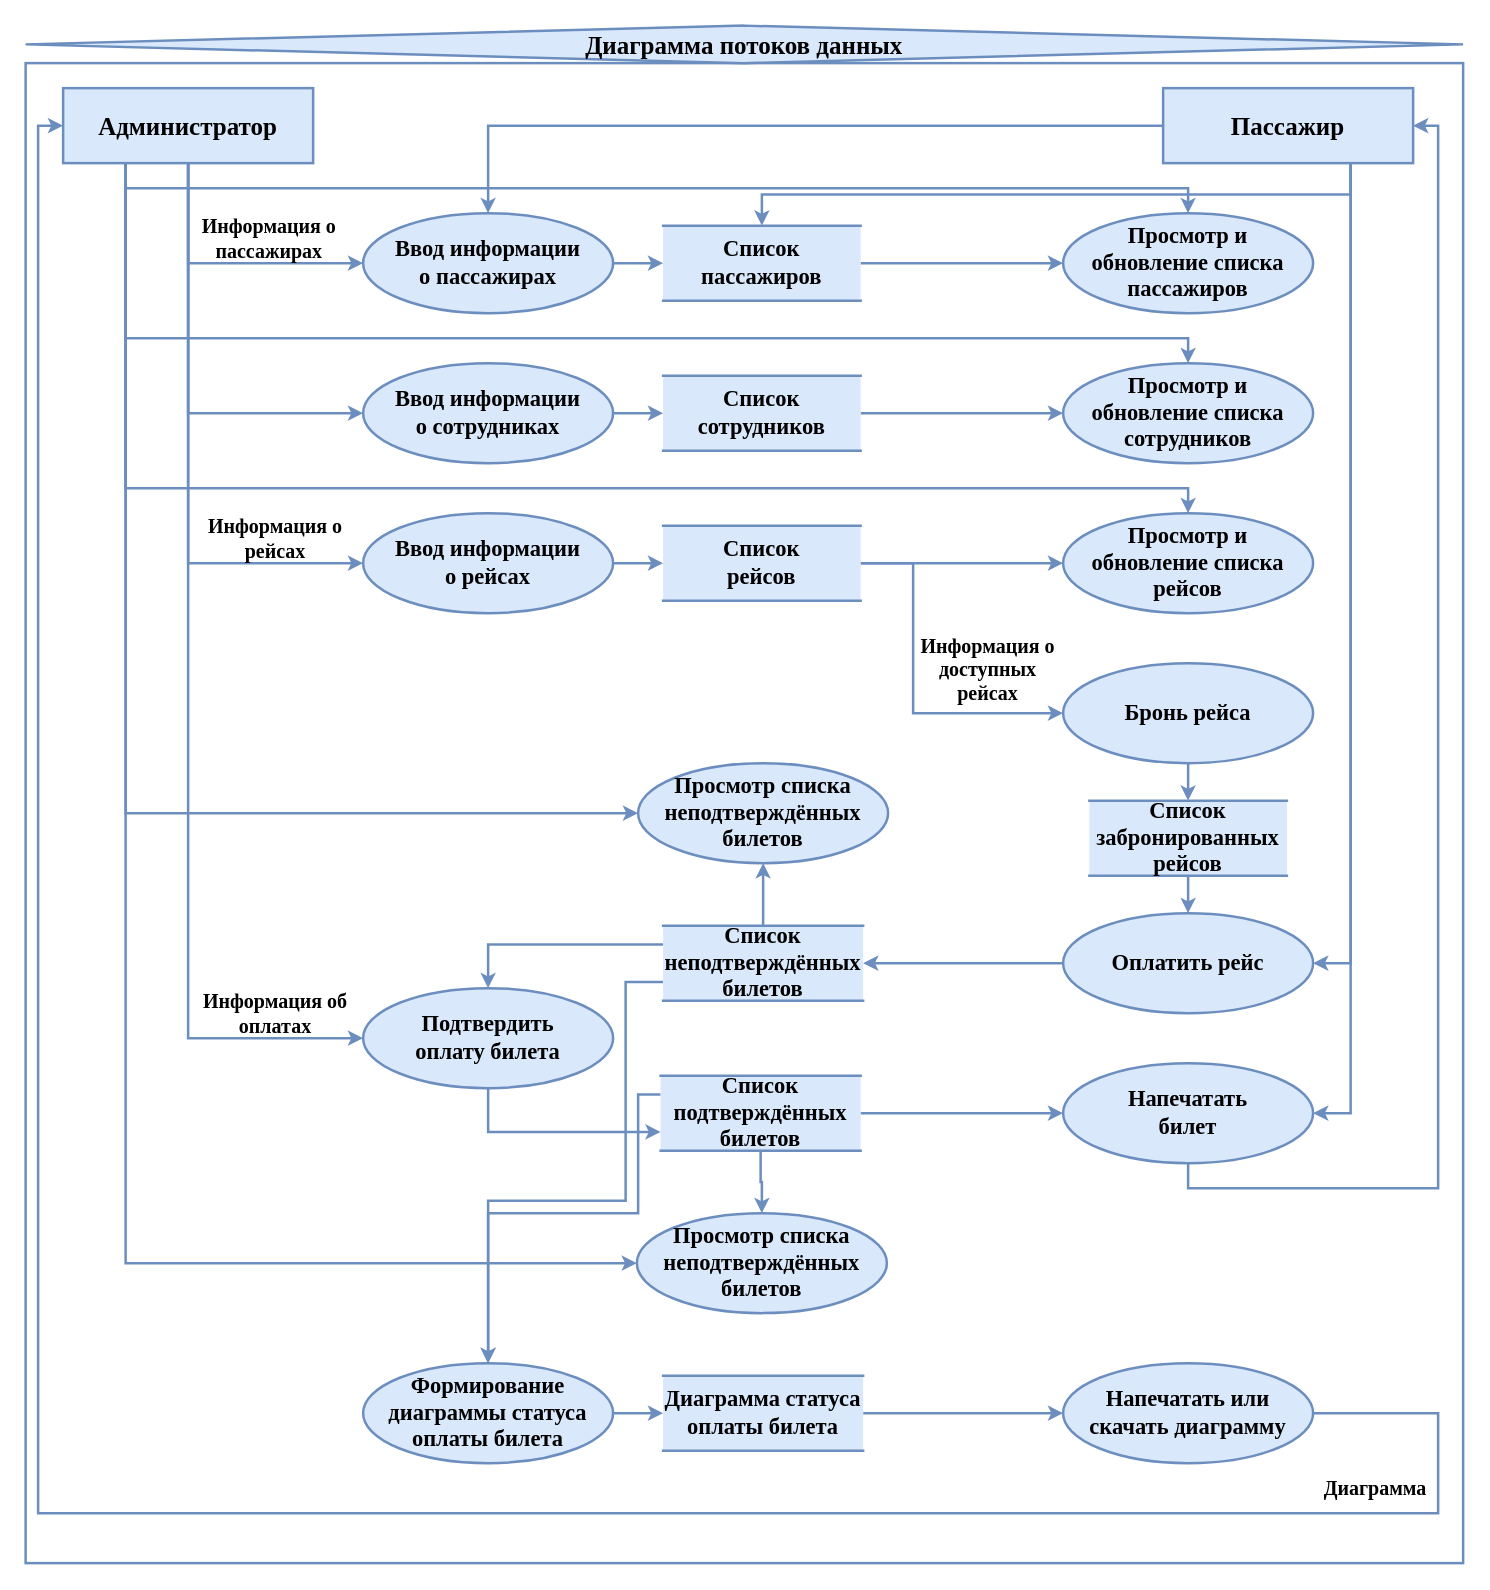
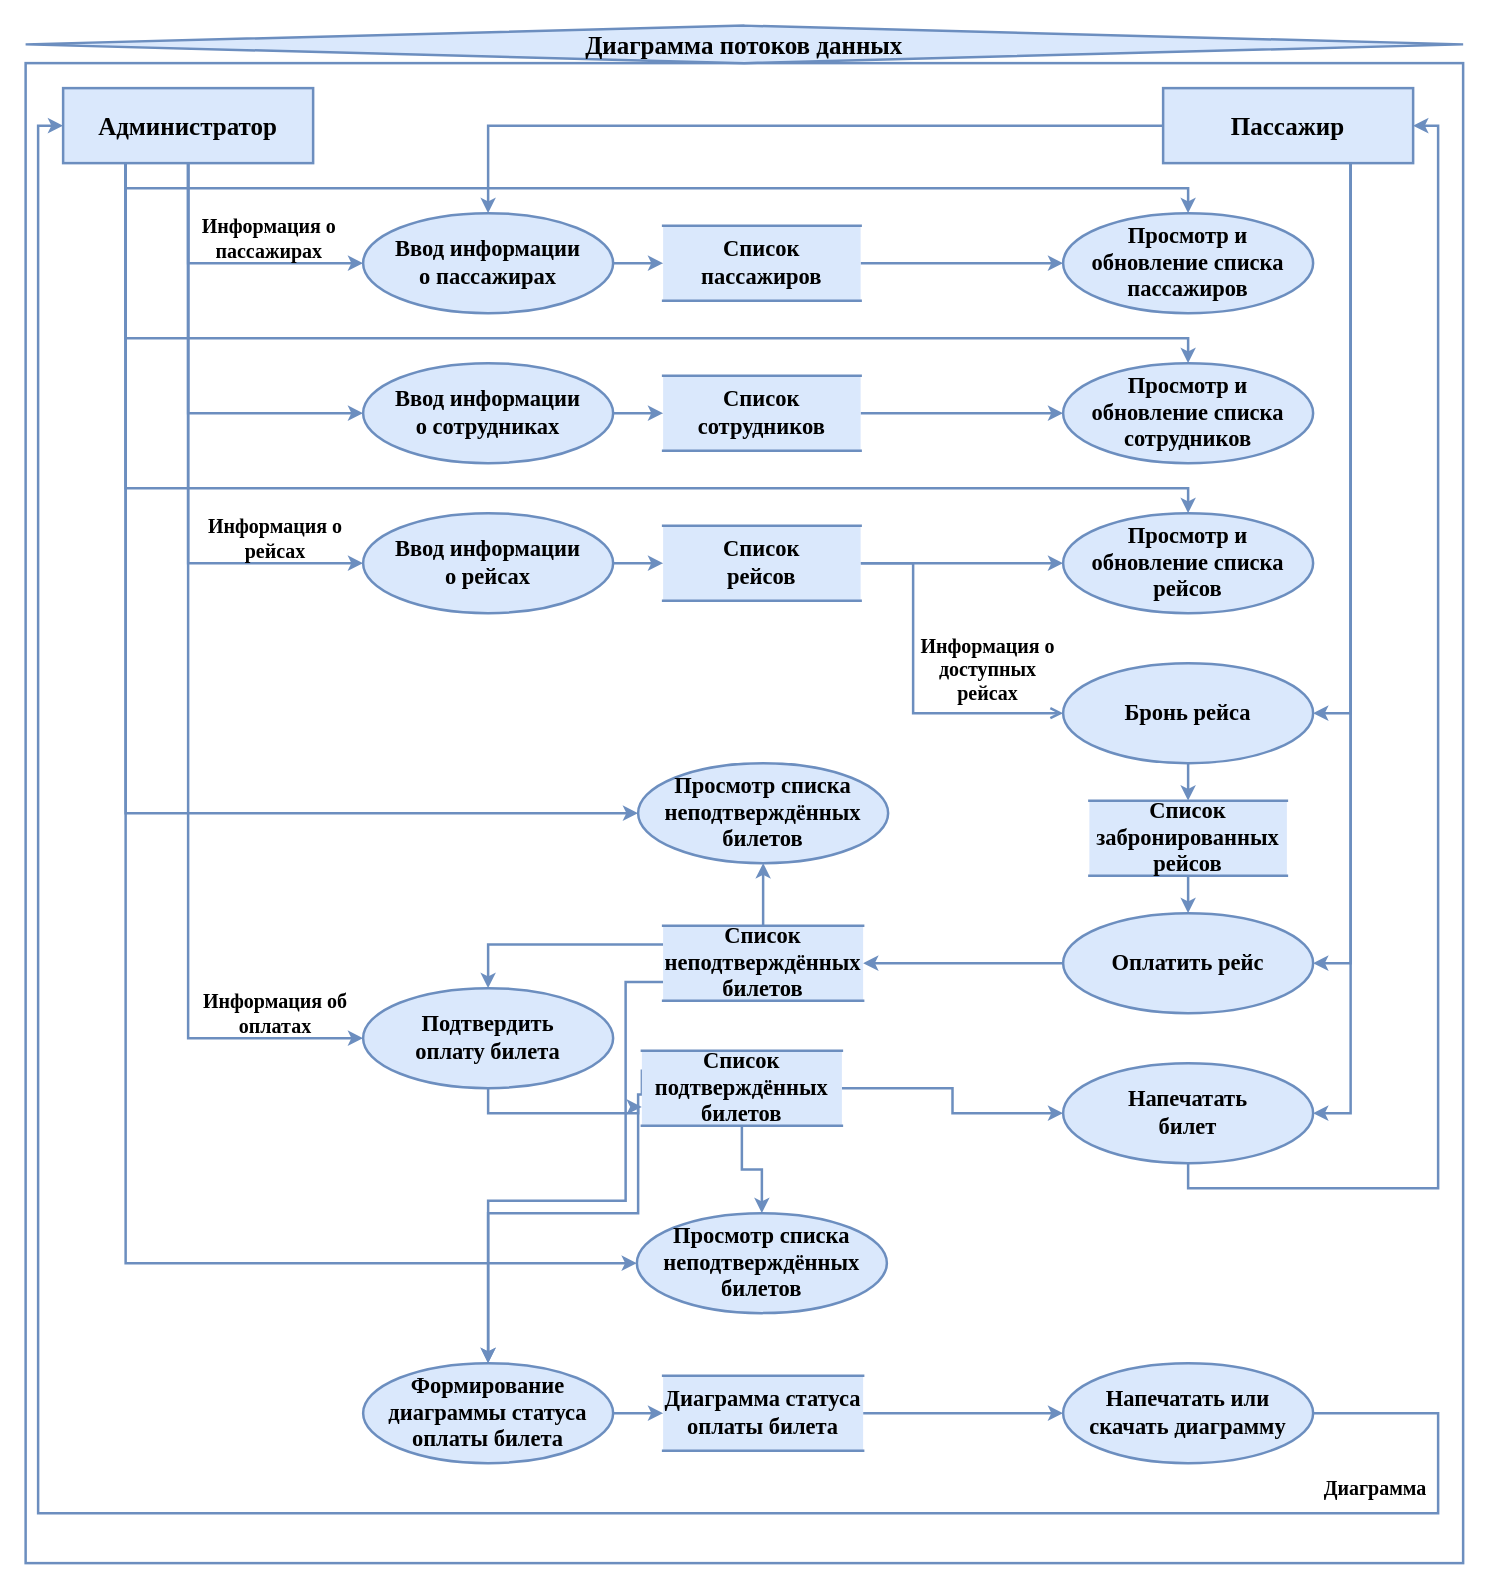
- <mxCell id="13" style="edgeStyle=orthogonalEdgeStyle;rounded=0;orthogonalLoop=1;jettySize=auto;html=1;exitX=0.75;exitY=1;exitDx=0;exitDy=0;fillColor=#dae8fc;strokeColor=#6c8ebf;strokeWidth=2;" edge="1" parent="1" source="17" target="27"><mxGeometry relative="1" as="geometry" /></mxCell>
+ <mxCell id="13" style="edgeStyle=orthogonalEdgeStyle;rounded=0;orthogonalLoop=1;jettySize=auto;html=1;exitX=0.75;exitY=1;exitDx=0;exitDy=0;entryX=1;entryY=0.5;entryDx=0;entryDy=0;fillColor=#dae8fc;strokeColor=#6c8ebf;strokeWidth=2;" edge="1" parent="1" source="17" target="37"><mxGeometry relative="1" as="geometry" /></mxCell>
- <mxCell id="34" style="edgeStyle=orthogonalEdgeStyle;rounded=0;orthogonalLoop=1;jettySize=auto;html=1;exitX=1;exitY=0.5;exitDx=0;exitDy=0;entryX=0;entryY=0.5;entryDx=0;entryDy=0;fillColor=#dae8fc;strokeColor=#6c8ebf;strokeWidth=2;" edge="1" parent="1" source="35" target="37"><mxGeometry relative="1" as="geometry"><Array as="points"><mxPoint x="730" y="450" /><mxPoint x="730" y="570" /></Array></mxGeometry></mxCell>
+ <mxCell id="34" style="edgeStyle=orthogonalEdgeStyle;rounded=0;orthogonalLoop=1;jettySize=auto;html=1;exitX=1;exitY=0.5;exitDx=0;exitDy=0;entryX=0;entryY=0.5;entryDx=0;entryDy=0;fillColor=#dae8fc;strokeColor=#6c8ebf;strokeWidth=2;endArrow=open;" edge="1" parent="1" source="35" target="37"><mxGeometry relative="1" as="geometry"><Array as="points"><mxPoint x="730" y="450" /><mxPoint x="730" y="570" /></Array></mxGeometry></mxCell>
- <mxCell id="53" value="Список&lt;div&gt;подтверждённых&lt;/div&gt;&lt;div&gt;билетов&lt;/div&gt;" style="shape=partialRectangle;whiteSpace=wrap;html=1;left=0;right=0;fillColor=#dae8fc;fontStyle=1;fontFamily=Times New Roman;fontSize=18;strokeColor=#6c8ebf;strokeWidth=2;" vertex="1" parent="1"><mxGeometry x="528" y="860" width="160" height="60" as="geometry" /></mxCell>
+ <mxCell id="53" value="Список&lt;div&gt;подтверждённых&lt;/div&gt;&lt;div&gt;билетов&lt;/div&gt;" style="shape=partialRectangle;whiteSpace=wrap;html=1;left=0;right=0;fillColor=#dae8fc;fontStyle=1;fontFamily=Times New Roman;fontSize=18;strokeColor=#6c8ebf;strokeWidth=2;" vertex="1" parent="1"><mxGeometry x="513" y="840" width="160" height="60" as="geometry" /></mxCell>
